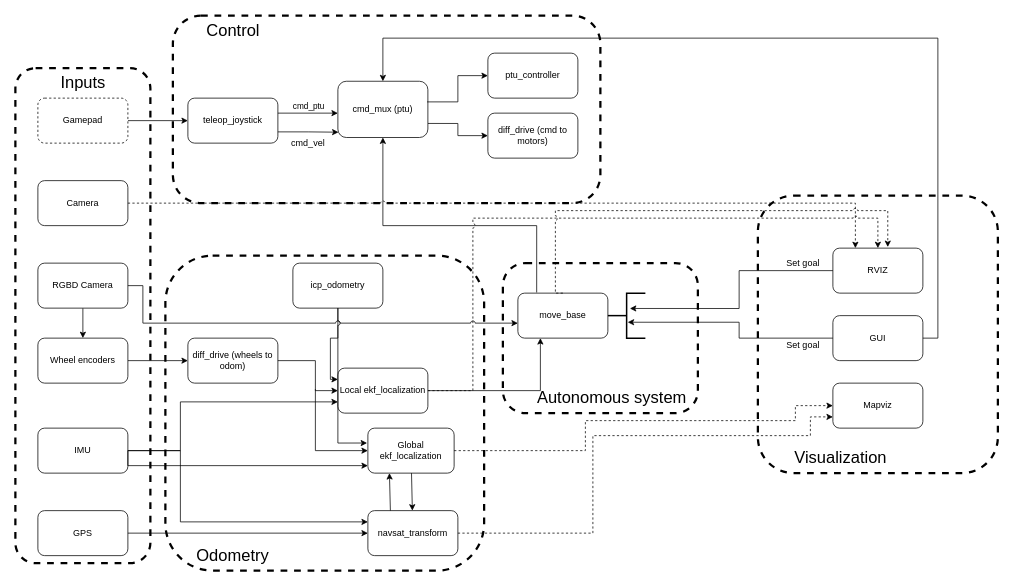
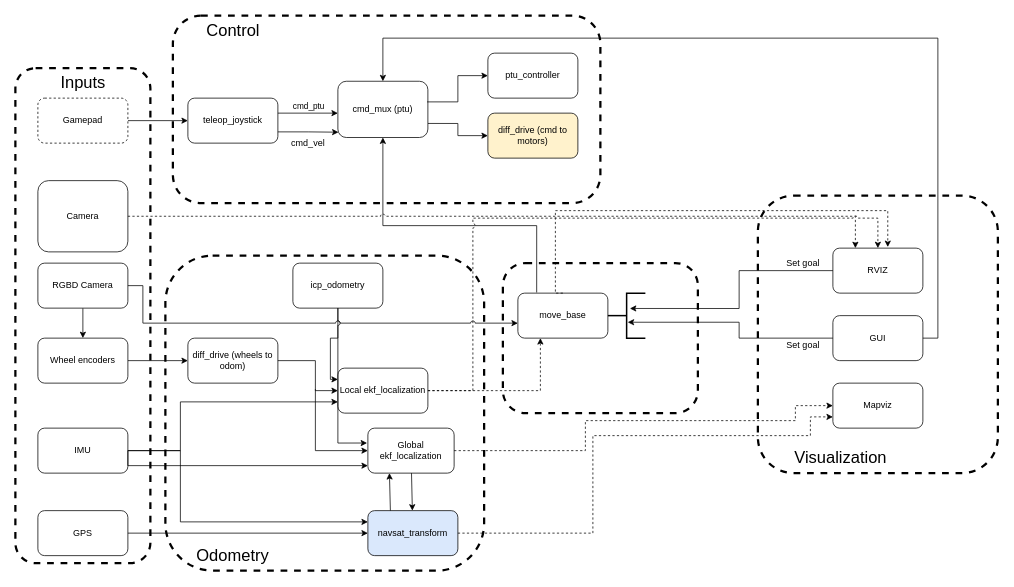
- <mxCell id="35" value="diff_drive (cmd to motors)" style="rounded=1;whiteSpace=wrap;html=1;" parent="1" vertex="1"><mxGeometry x="650" y="150" width="120" height="60" as="geometry" /></mxCell>
+ <mxCell id="35" value="diff_drive (cmd to motors)" style="rounded=1;whiteSpace=wrap;html=1;fillColor=#fff2cc;" parent="1" vertex="1"><mxGeometry x="650" y="150" width="120" height="60" as="geometry" /></mxCell>
- <mxCell id="21" value="Camera" style="rounded=1;whiteSpace=wrap;html=1;" parent="1" vertex="1"><mxGeometry x="50" y="240" width="120" height="60" as="geometry" /></mxCell>
+ <mxCell id="21" value="Camera" style="rounded=1;whiteSpace=wrap;html=1;" parent="1" vertex="1"><mxGeometry x="50" y="240" width="120" height="95" as="geometry" /></mxCell>
- <mxCell id="43" value="" style="endArrow=classic;html=1;exitX=1;exitY=0.5;exitDx=0;exitDy=0;entryX=0.25;entryY=1;entryDx=0;entryDy=0;edgeStyle=orthogonalEdgeStyle;rounded=0;" parent="1" source="22" target="9" edge="1"><mxGeometry width="50" height="50" relative="1" as="geometry"><mxPoint x="530" y="430" as="sourcePoint" /><mxPoint x="580" y="380" as="targetPoint" /></mxGeometry></mxCell>
+ <mxCell id="43" value="" style="endArrow=classic;html=1;exitX=1;exitY=0.5;exitDx=0;exitDy=0;entryX=0.25;entryY=1;entryDx=0;entryDy=0;edgeStyle=orthogonalEdgeStyle;rounded=0;dashed=1;" parent="1" source="22" target="9" edge="1"><mxGeometry width="50" height="50" relative="1" as="geometry"><mxPoint x="530" y="430" as="sourcePoint" /><mxPoint x="580" y="380" as="targetPoint" /></mxGeometry></mxCell>
- <mxCell id="64" value="&lt;font style=&quot;font-size: 22px&quot;&gt;Autonomous system&lt;/font&gt;" style="text;html=1;align=center;verticalAlign=middle;resizable=0;points=[];autosize=1;" parent="1" vertex="1"><mxGeometry x="710" y="520" width="210" height="20" as="geometry" /></mxCell>
- <mxCell id="24" value="navsat_transform" style="rounded=1;whiteSpace=wrap;html=1;" parent="1" vertex="1"><mxGeometry x="490" y="680" width="120" height="60" as="geometry" /></mxCell>
+ <mxCell id="24" value="navsat_transform" style="rounded=1;whiteSpace=wrap;html=1;fillColor=#dae8fc;" parent="1" vertex="1"><mxGeometry x="490" y="680" width="120" height="60" as="geometry" /></mxCell>
